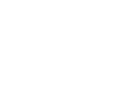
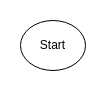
+ <mxCell id="2" value="Start" style="ellipse;whiteSpace=wrap;html=1;" vertex="1" parent="1"><mxGeometry x="20" y="20" width="65" height="50" as="geometry" /></mxCell>
